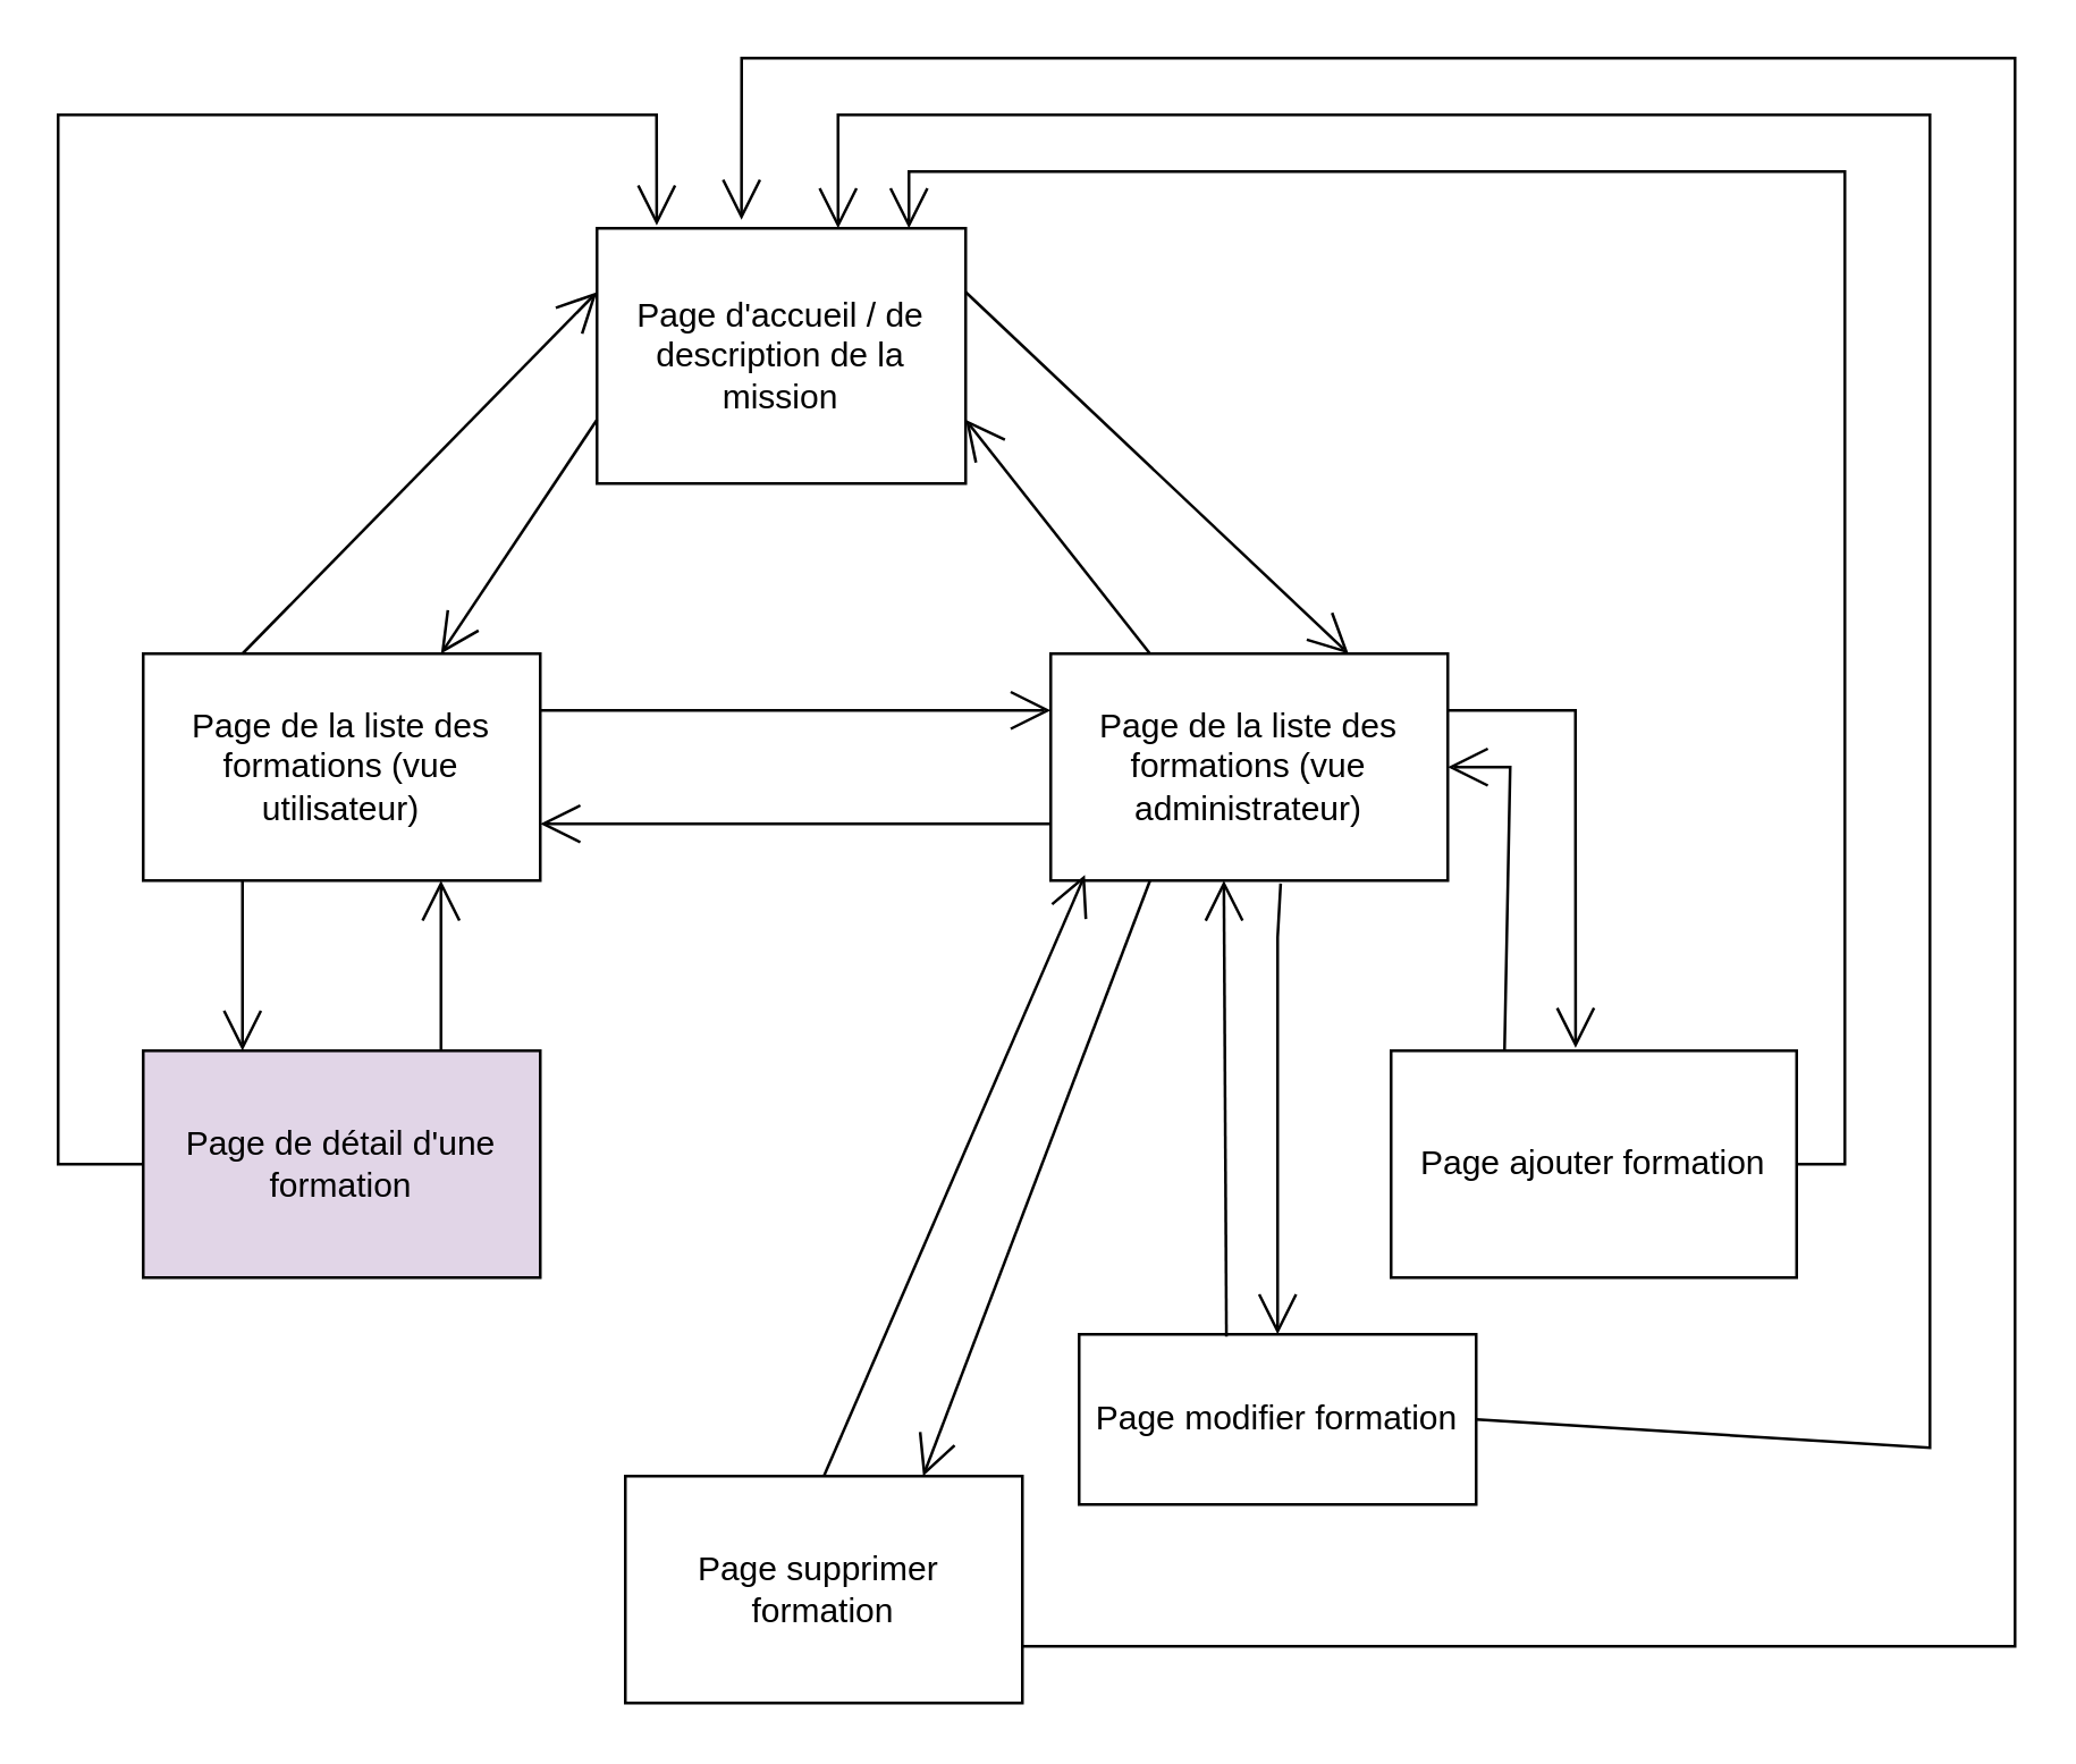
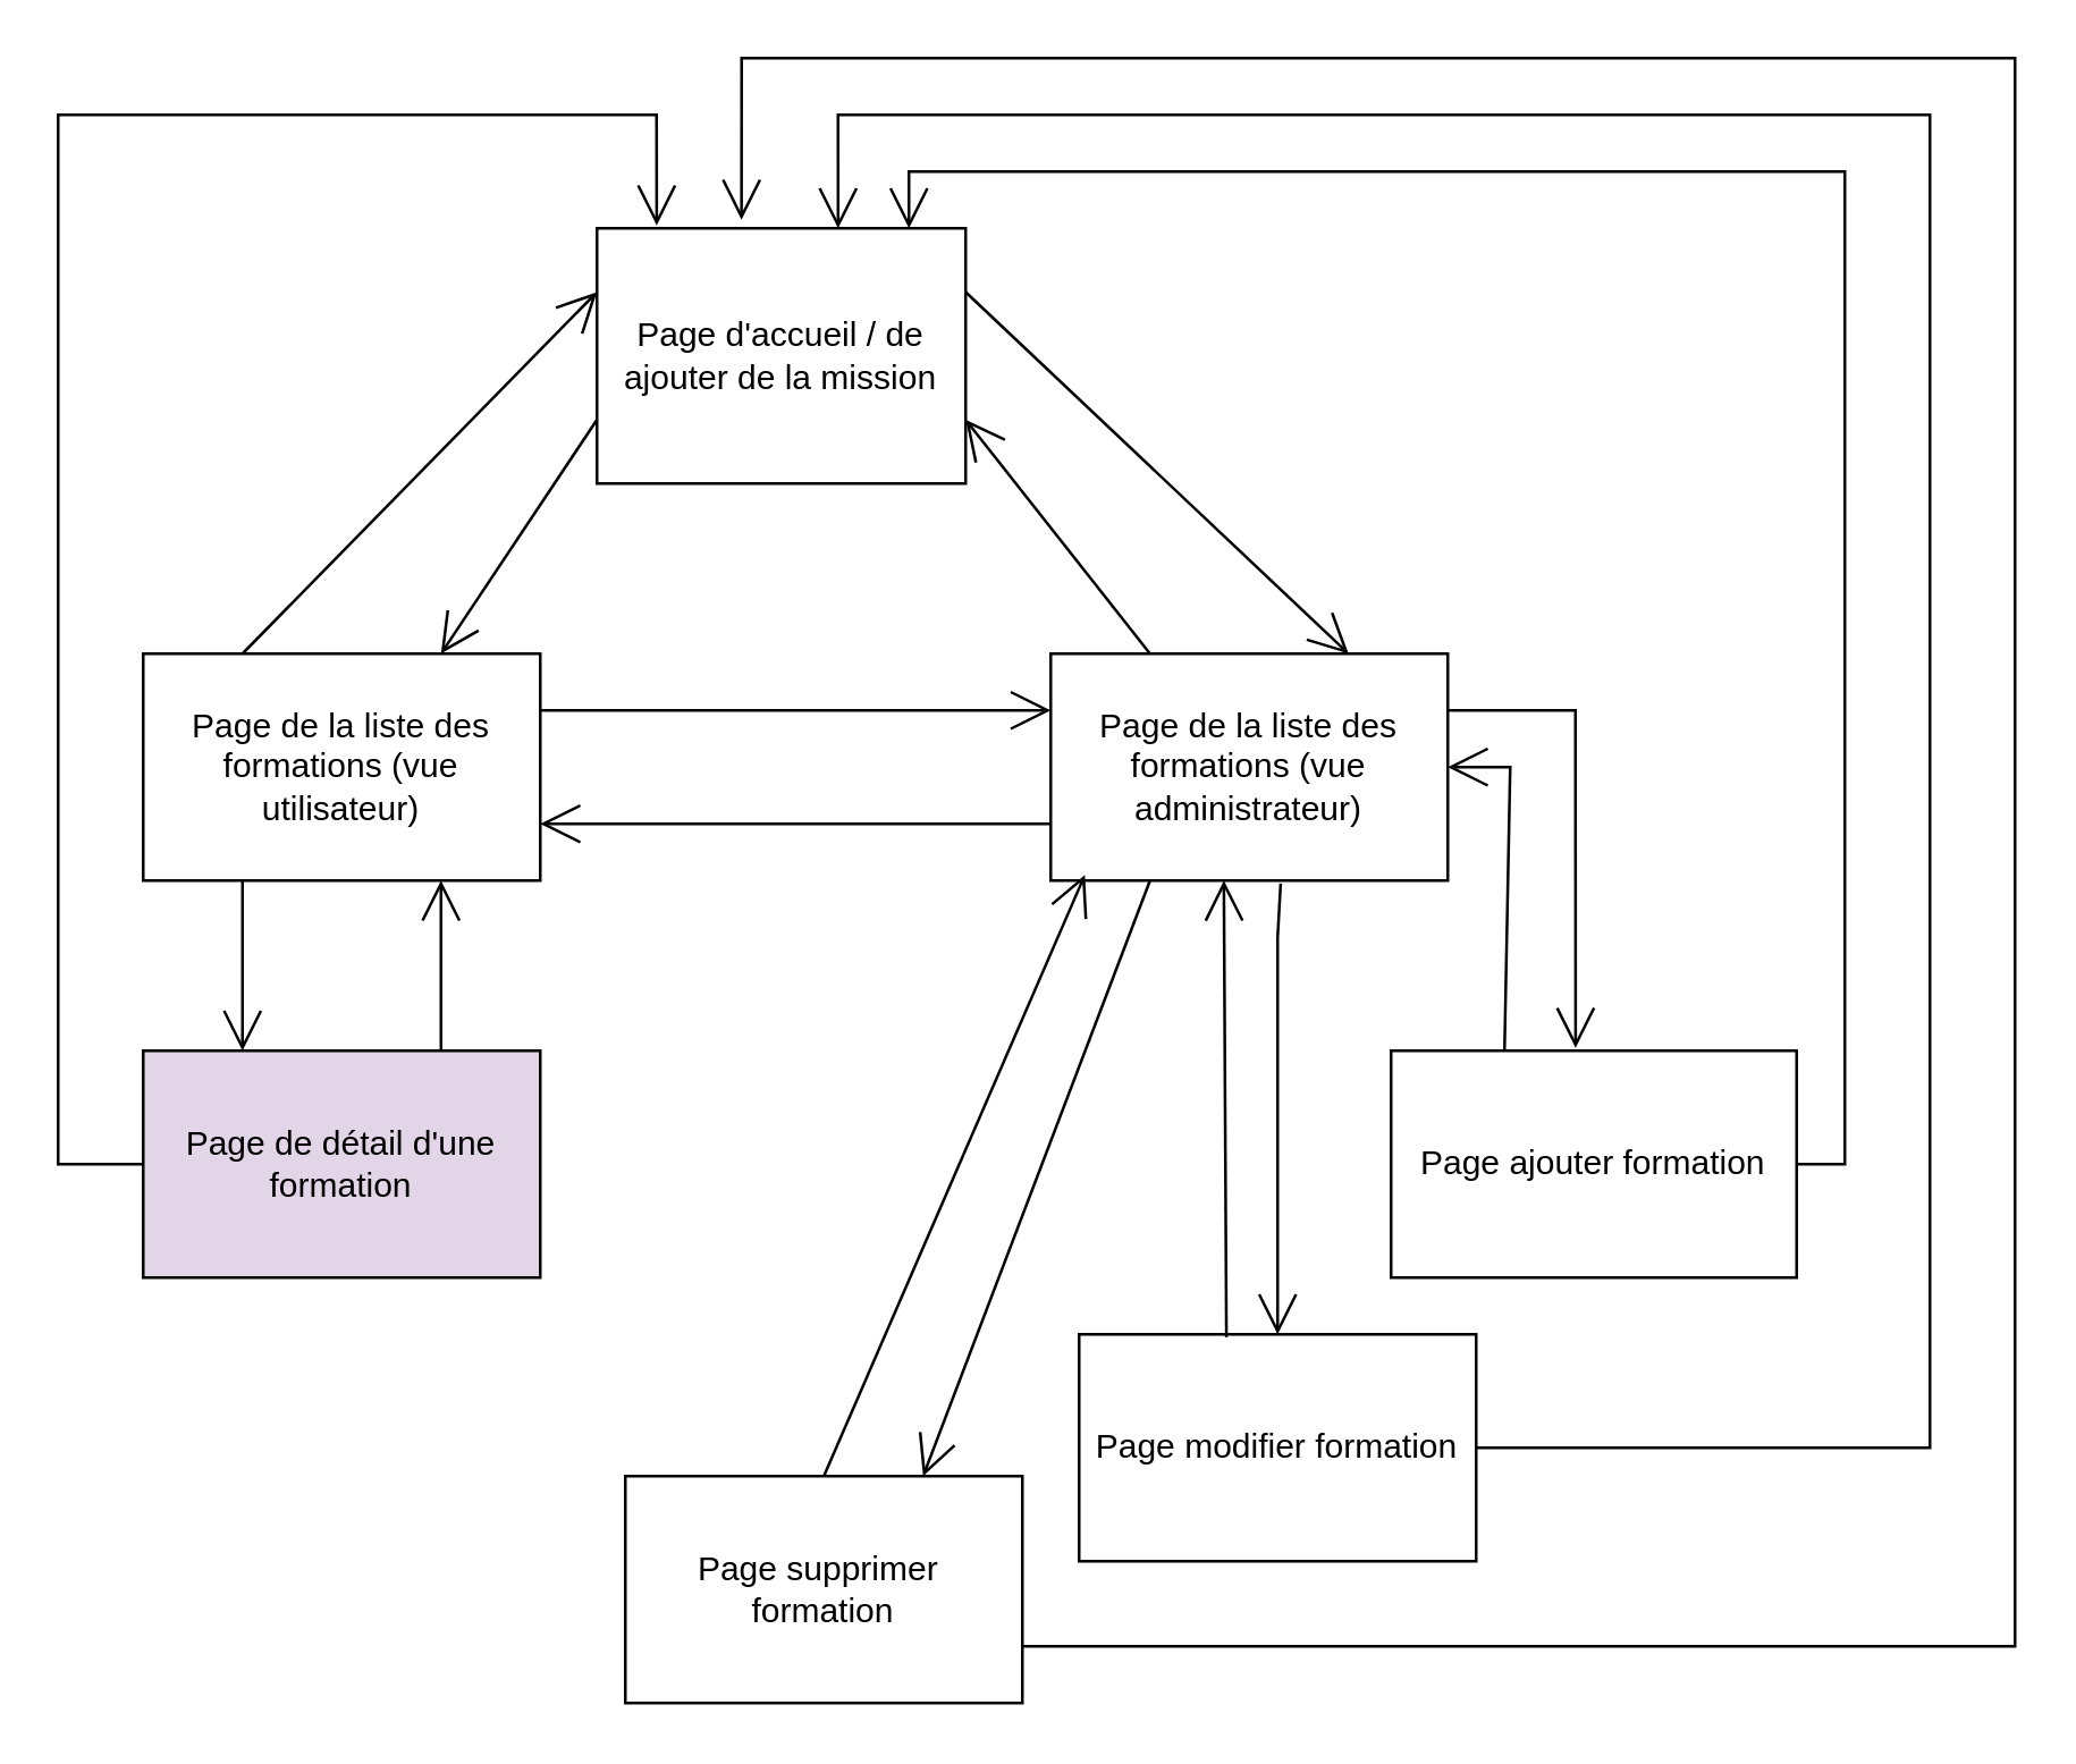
- <mxCell id="2" value="Page d'accueil / de description de la mission" style="html=1;whiteSpace=wrap;" vertex="1" parent="1"><mxGeometry x="210" y="80" width="130" height="90" as="geometry" /></mxCell>
+ <mxCell id="2" value="Page d'accueil / de ajouter de la mission" style="html=1;whiteSpace=wrap;" vertex="1" parent="1"><mxGeometry x="210" y="80" width="130" height="90" as="geometry" /></mxCell>
- <mxCell id="17" value="Page modifier formation" style="html=1;whiteSpace=wrap;" vertex="1" parent="1"><mxGeometry x="380" y="470" width="140" height="60" as="geometry" /></mxCell>
+ <mxCell id="17" value="Page modifier formation" style="html=1;whiteSpace=wrap;" vertex="1" parent="1"><mxGeometry x="380" y="470" width="140" height="80" as="geometry" /></mxCell>
